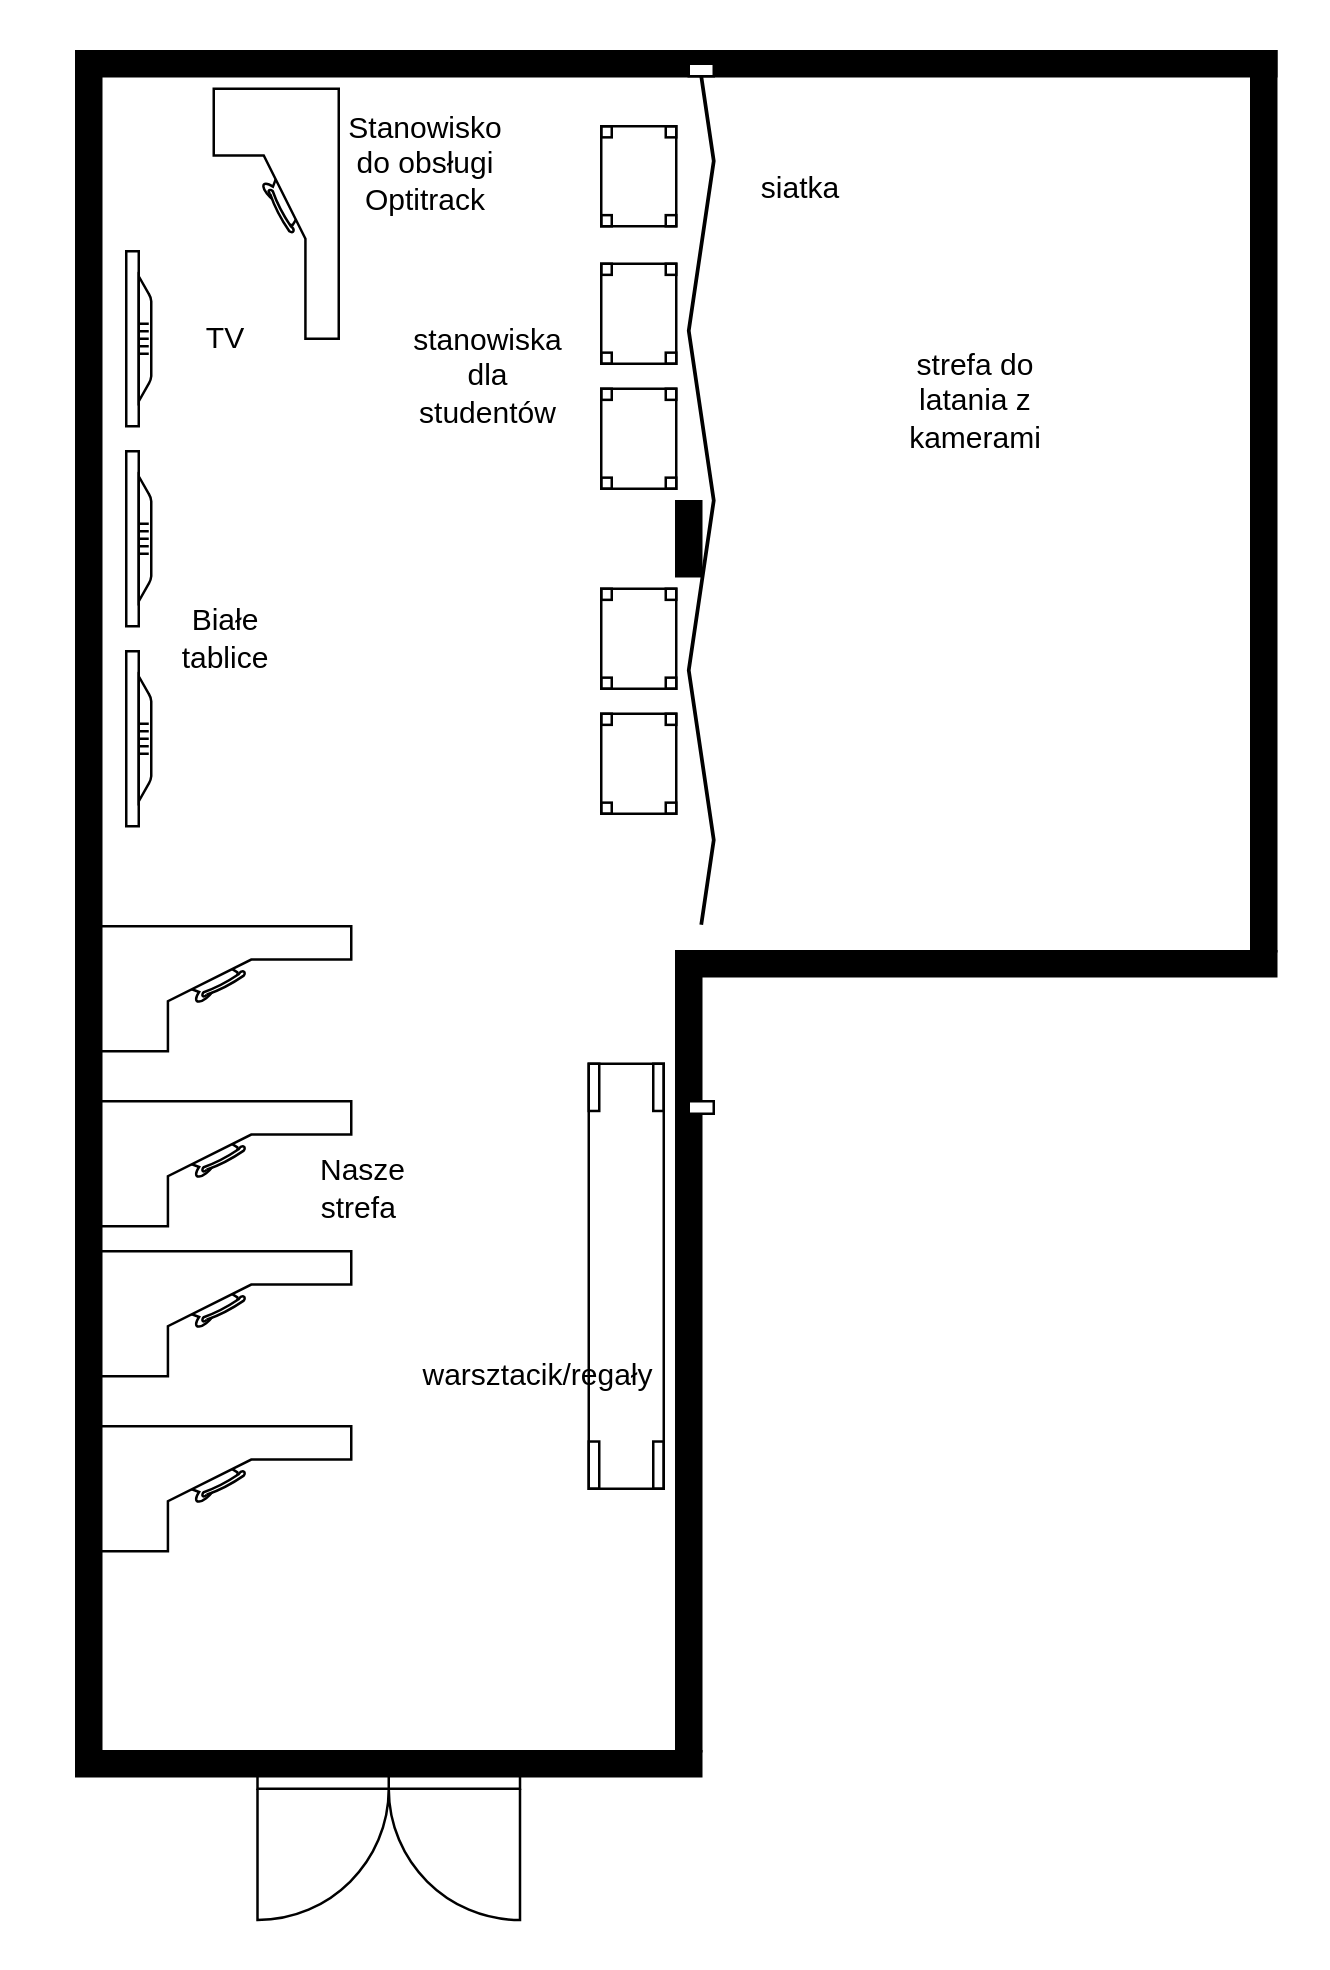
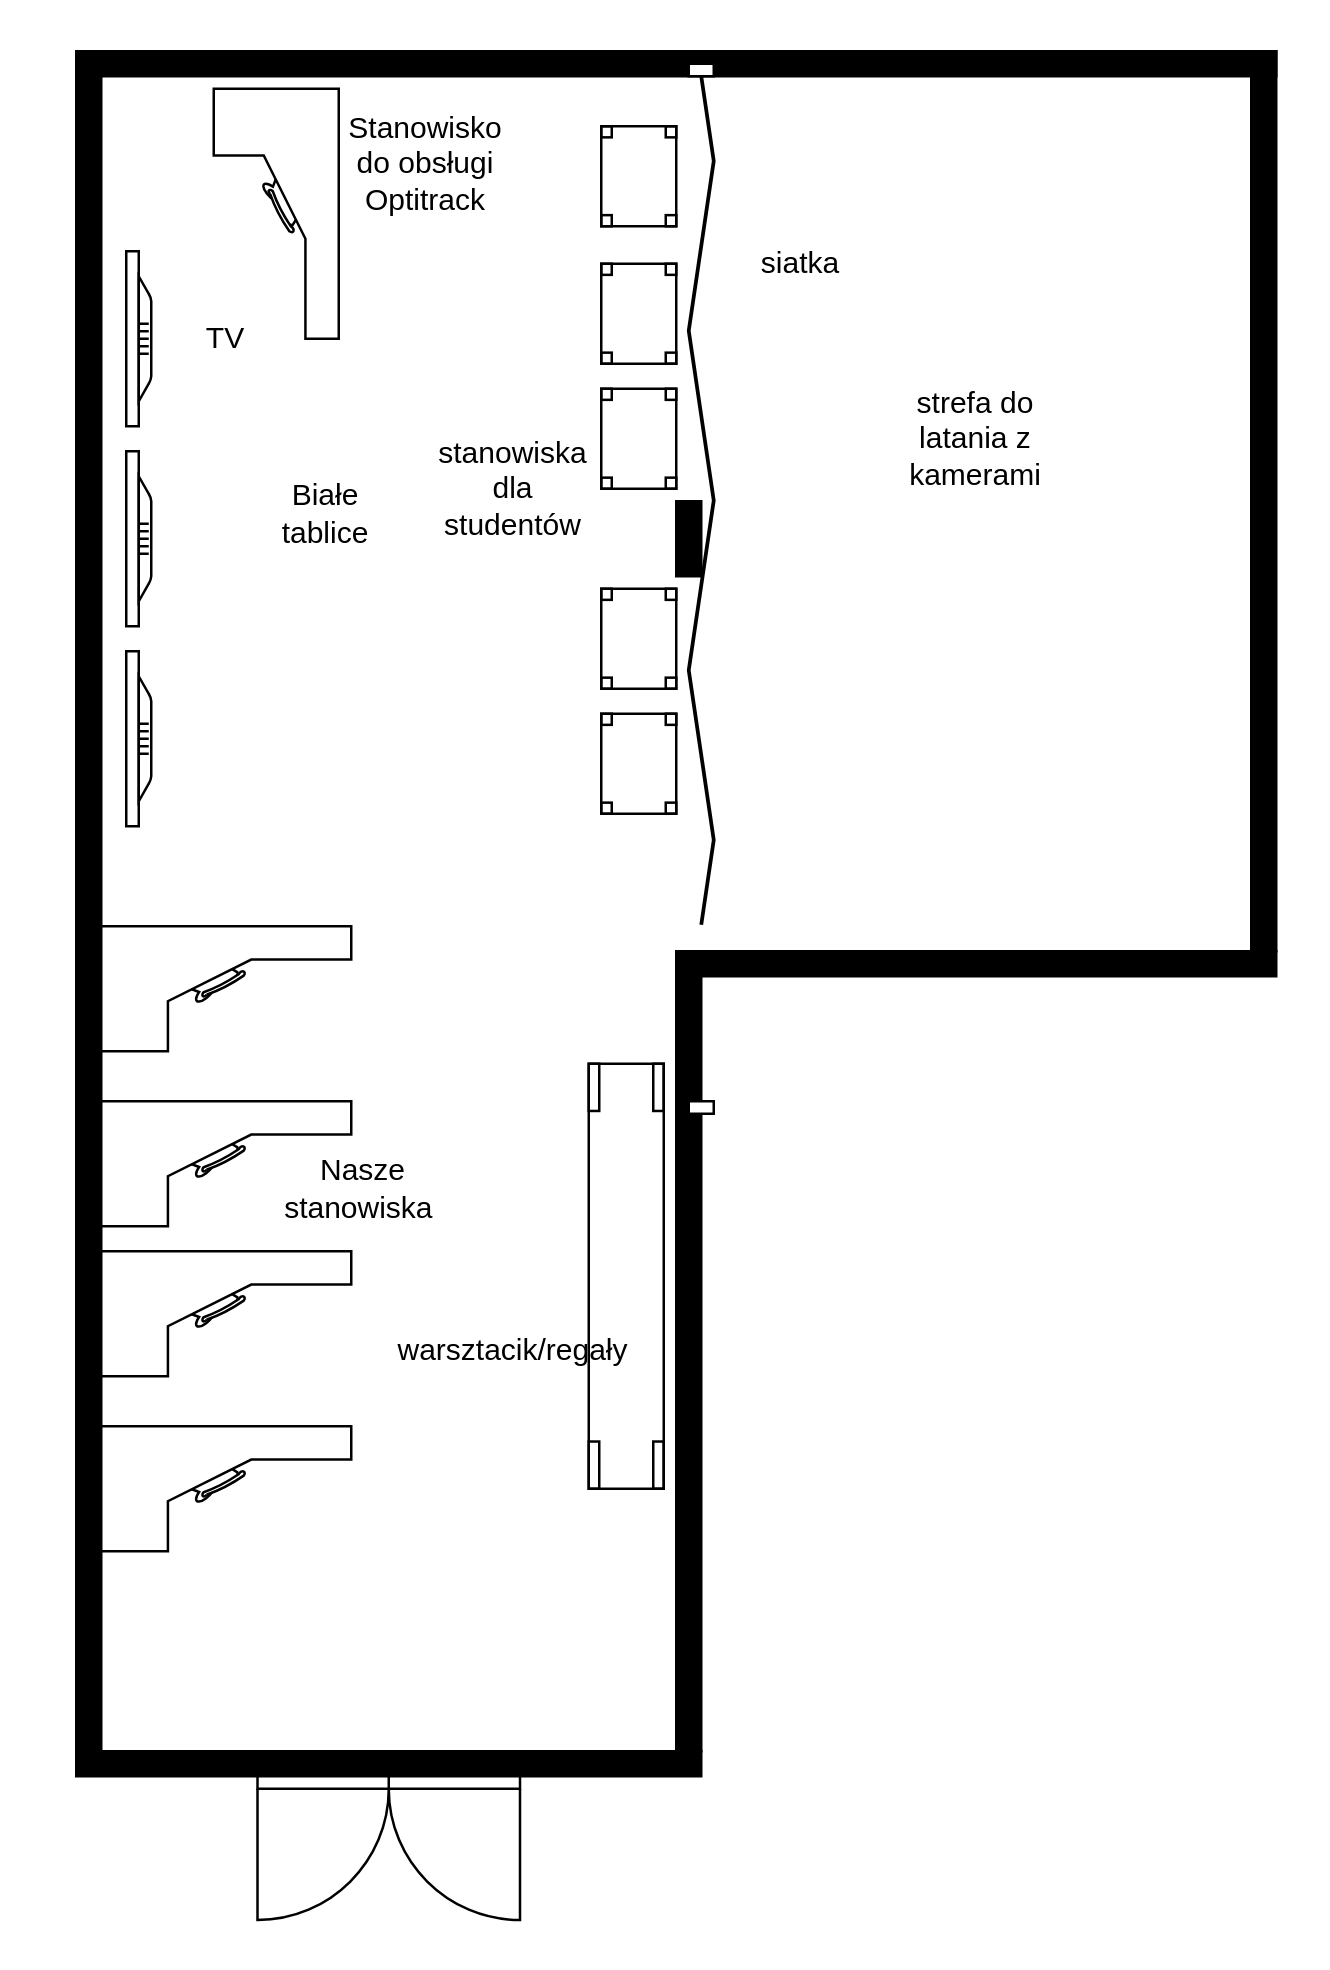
- <mxCell id="32" value="siatka" style="text;html=1;strokeColor=none;fillColor=none;align=center;verticalAlign=middle;whiteSpace=wrap;rounded=0;" vertex="1" parent="1"><mxGeometry x="290" y="60" width="60" height="30" as="geometry" /></mxCell>
+ <mxCell id="32" value="siatka" style="text;html=1;strokeColor=none;fillColor=none;align=center;verticalAlign=middle;whiteSpace=wrap;rounded=0;" vertex="1" parent="1"><mxGeometry x="290" y="90" width="60" height="30" as="geometry" /></mxCell>
- <mxCell id="23" value="stanowiska dla studentów" style="text;html=1;strokeColor=none;fillColor=none;align=center;verticalAlign=middle;whiteSpace=wrap;rounded=0;" vertex="1" parent="1"><mxGeometry x="165" y="135" width="60" height="30" as="geometry" /></mxCell>
+ <mxCell id="23" value="stanowiska dla studentów" style="text;html=1;strokeColor=none;fillColor=none;align=center;verticalAlign=middle;whiteSpace=wrap;rounded=0;" vertex="1" parent="1"><mxGeometry x="175" y="180" width="60" height="30" as="geometry" /></mxCell>
- <mxCell id="24" value="strefa do latania z kamerami" style="text;html=1;strokeColor=none;fillColor=none;align=center;verticalAlign=middle;whiteSpace=wrap;rounded=0;" vertex="1" parent="1"><mxGeometry x="360" y="145" width="60" height="30" as="geometry" /></mxCell>
+ <mxCell id="24" value="strefa do latania z kamerami" style="text;html=1;strokeColor=none;fillColor=none;align=center;verticalAlign=middle;whiteSpace=wrap;rounded=0;" vertex="1" parent="1"><mxGeometry x="360" y="160" width="60" height="30" as="geometry" /></mxCell>
- <mxCell id="22" value="Białe tablice" style="text;html=1;strokeColor=none;fillColor=none;align=center;verticalAlign=middle;whiteSpace=wrap;rounded=0;" vertex="1" parent="1"><mxGeometry x="60" y="240" width="60" height="30" as="geometry" /></mxCell>
+ <mxCell id="22" value="Białe tablice" style="text;html=1;strokeColor=none;fillColor=none;align=center;verticalAlign=middle;whiteSpace=wrap;rounded=0;" vertex="1" parent="1"><mxGeometry x="100" y="190" width="60" height="30" as="geometry" /></mxCell>
- <mxCell id="25" value="Nasze strefa&amp;nbsp;" style="text;html=1;strokeColor=none;fillColor=none;align=center;verticalAlign=middle;whiteSpace=wrap;rounded=0;" vertex="1" parent="1"><mxGeometry x="115" y="460" width="60" height="30" as="geometry" /></mxCell>
+ <mxCell id="25" value="Nasze stanowiska&amp;nbsp;" style="text;html=1;strokeColor=none;fillColor=none;align=center;verticalAlign=middle;whiteSpace=wrap;rounded=0;" vertex="1" parent="1"><mxGeometry x="115" y="460" width="60" height="30" as="geometry" /></mxCell>
- <mxCell id="30" value="warsztacik/regały" style="text;html=1;strokeColor=none;fillColor=none;align=center;verticalAlign=middle;whiteSpace=wrap;rounded=0;" vertex="1" parent="1"><mxGeometry x="185" y="535" width="60" height="30" as="geometry" /></mxCell>
+ <mxCell id="30" value="warsztacik/regały" style="text;html=1;strokeColor=none;fillColor=none;align=center;verticalAlign=middle;whiteSpace=wrap;rounded=0;" vertex="1" parent="1"><mxGeometry x="175" y="525" width="60" height="30" as="geometry" /></mxCell>
